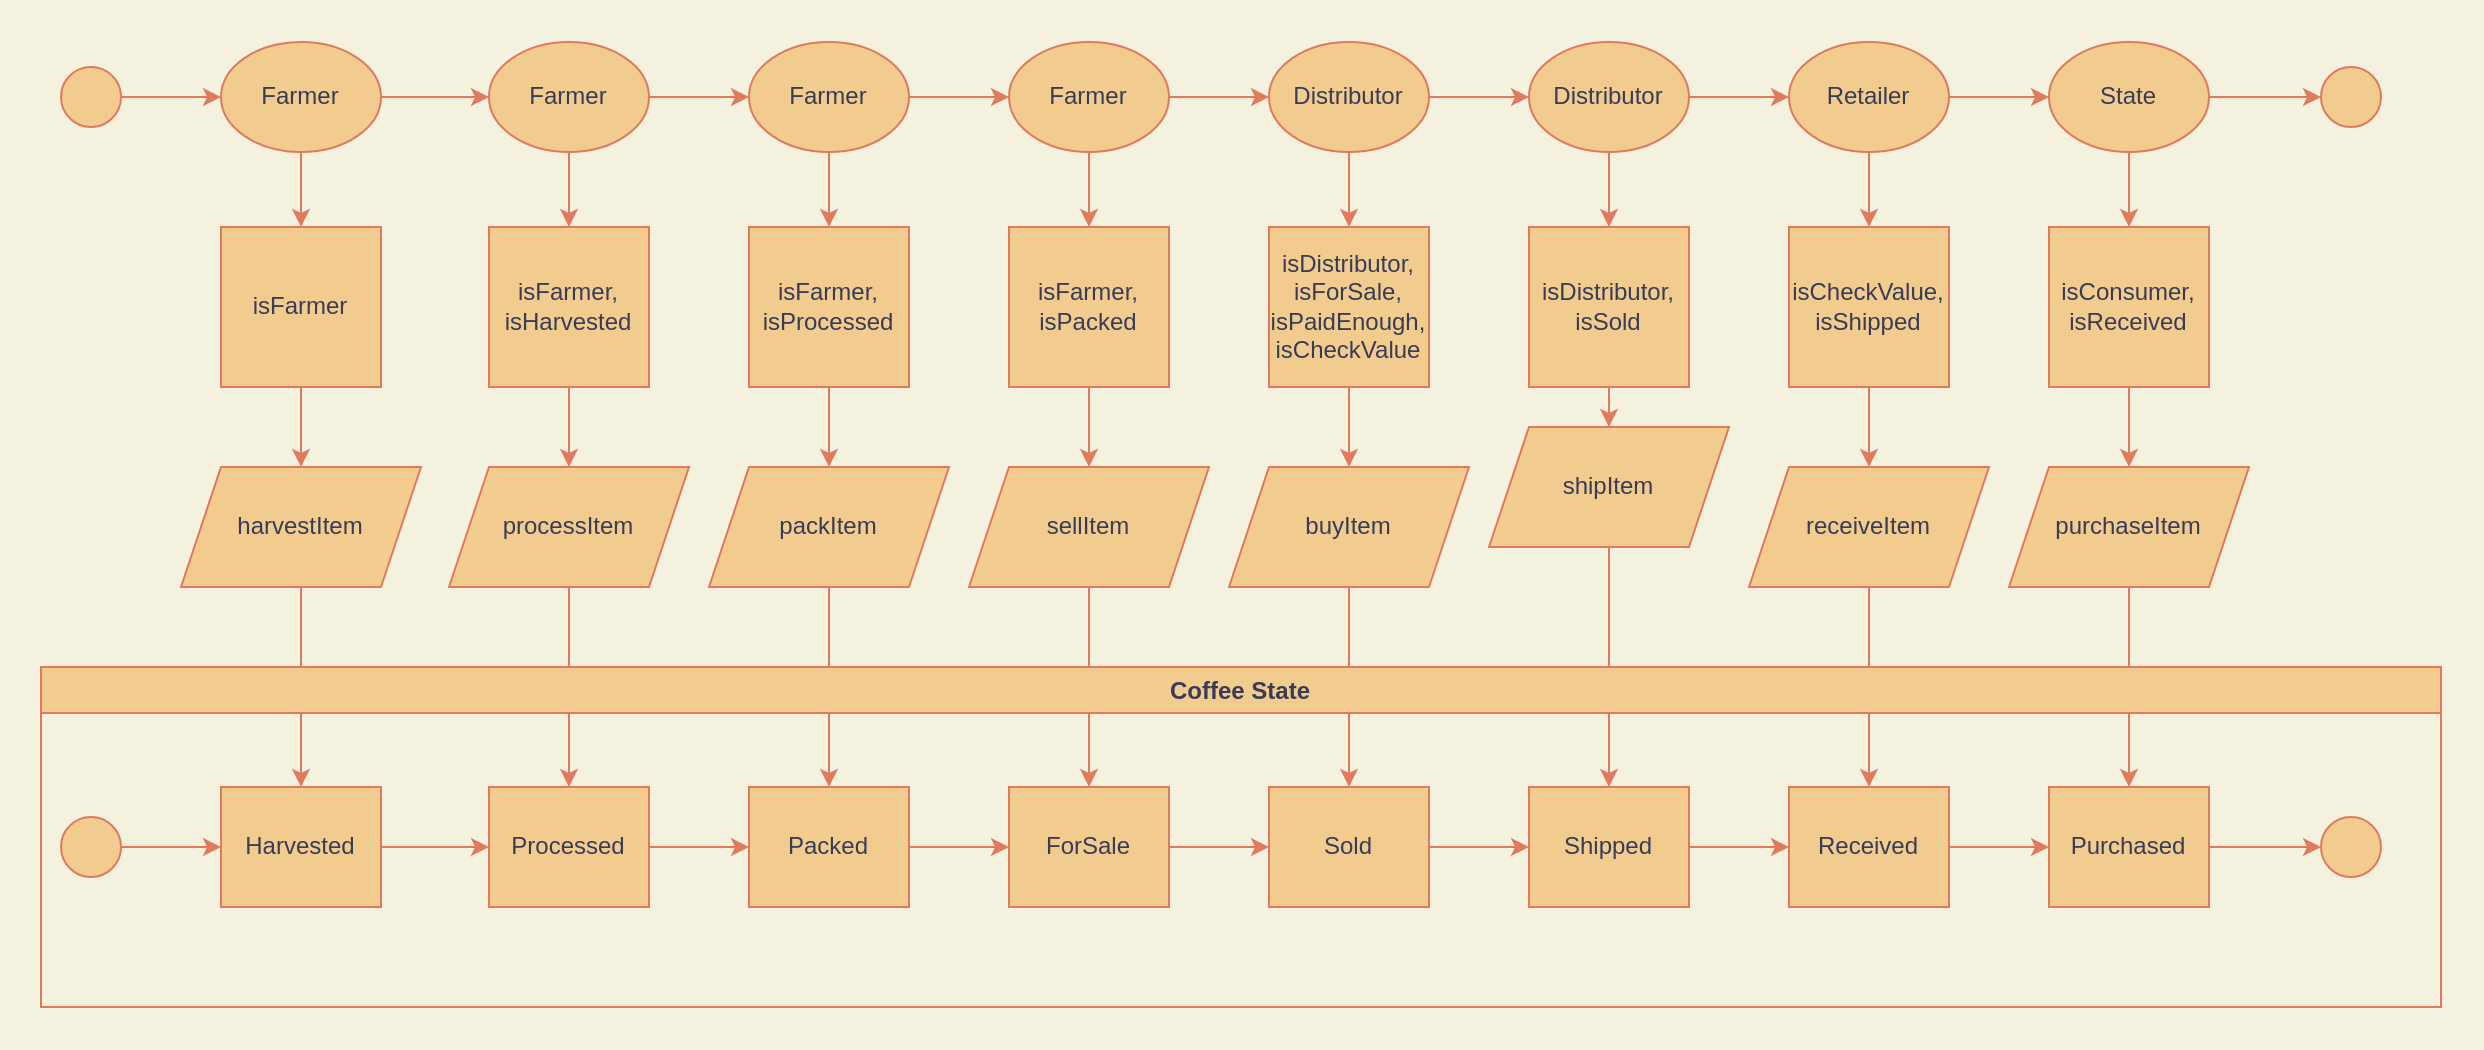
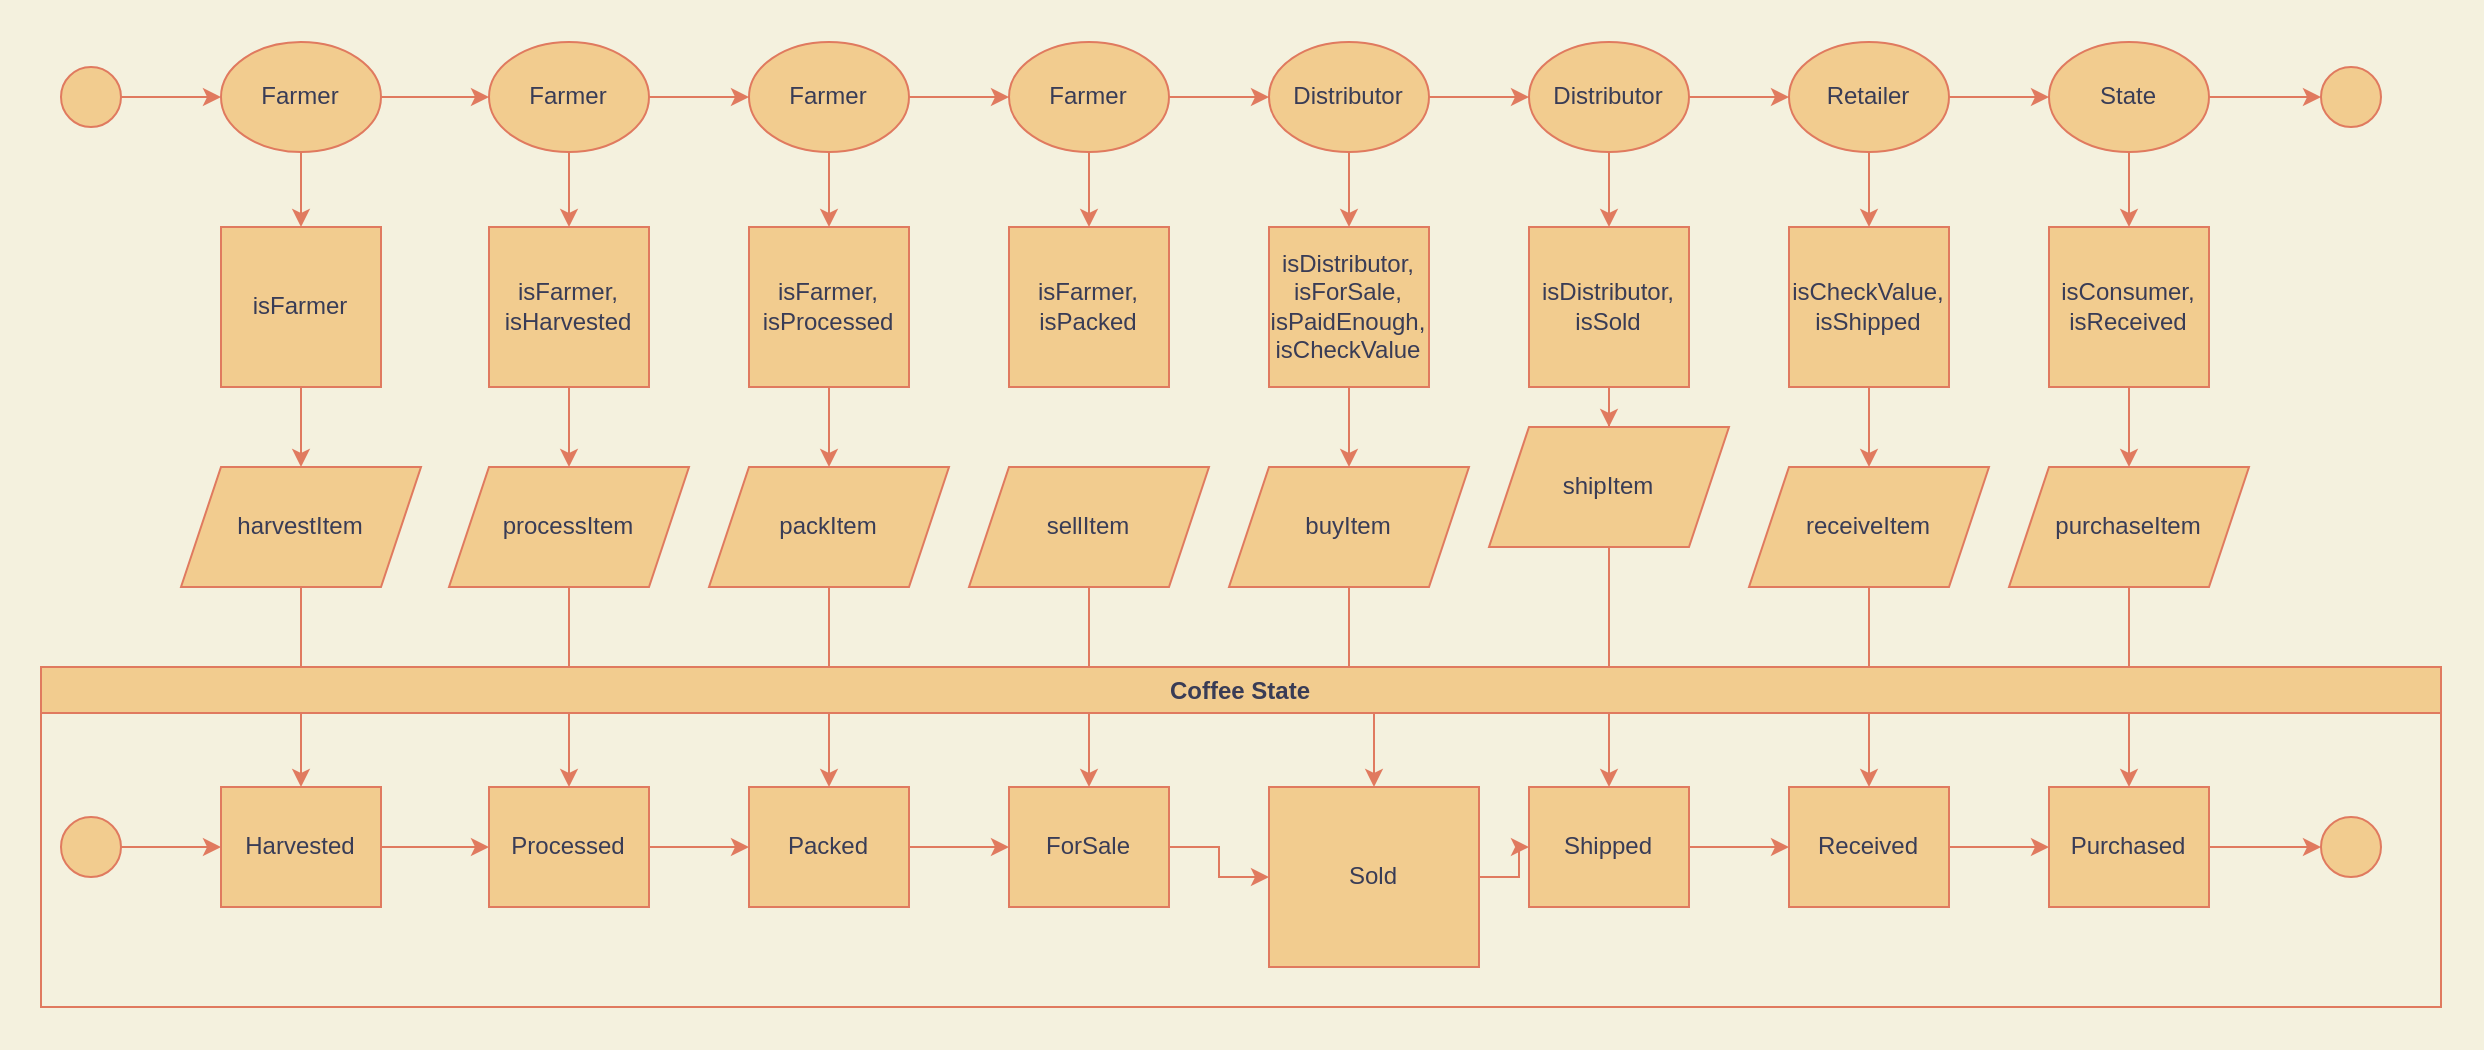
- <mxCell id="28" value="" style="edgeStyle=orthogonalEdgeStyle;rounded=0;orthogonalLoop=1;jettySize=auto;html=1;fontColor=#393C56;strokeColor=#E07A5F;fillColor=#F2CC8F;" edge="1" parent="1" source="29" target="31"><mxGeometry relative="1" as="geometry" /></mxCell>
- <mxCell id="72" value="Sold" style="rounded=0;whiteSpace=wrap;html=1;fontColor=#393C56;strokeColor=#E07A5F;fillColor=#F2CC8F;" vertex="1" parent="1"><mxGeometry x="634" y="393" width="80" height="60" as="geometry" /></mxCell>
+ <mxCell id="72" value="Sold" style="rounded=0;whiteSpace=wrap;html=1;fontColor=#393C56;strokeColor=#E07A5F;fillColor=#F2CC8F;" vertex="1" parent="1"><mxGeometry x="634" y="393" width="105" height="90" as="geometry" /></mxCell>
